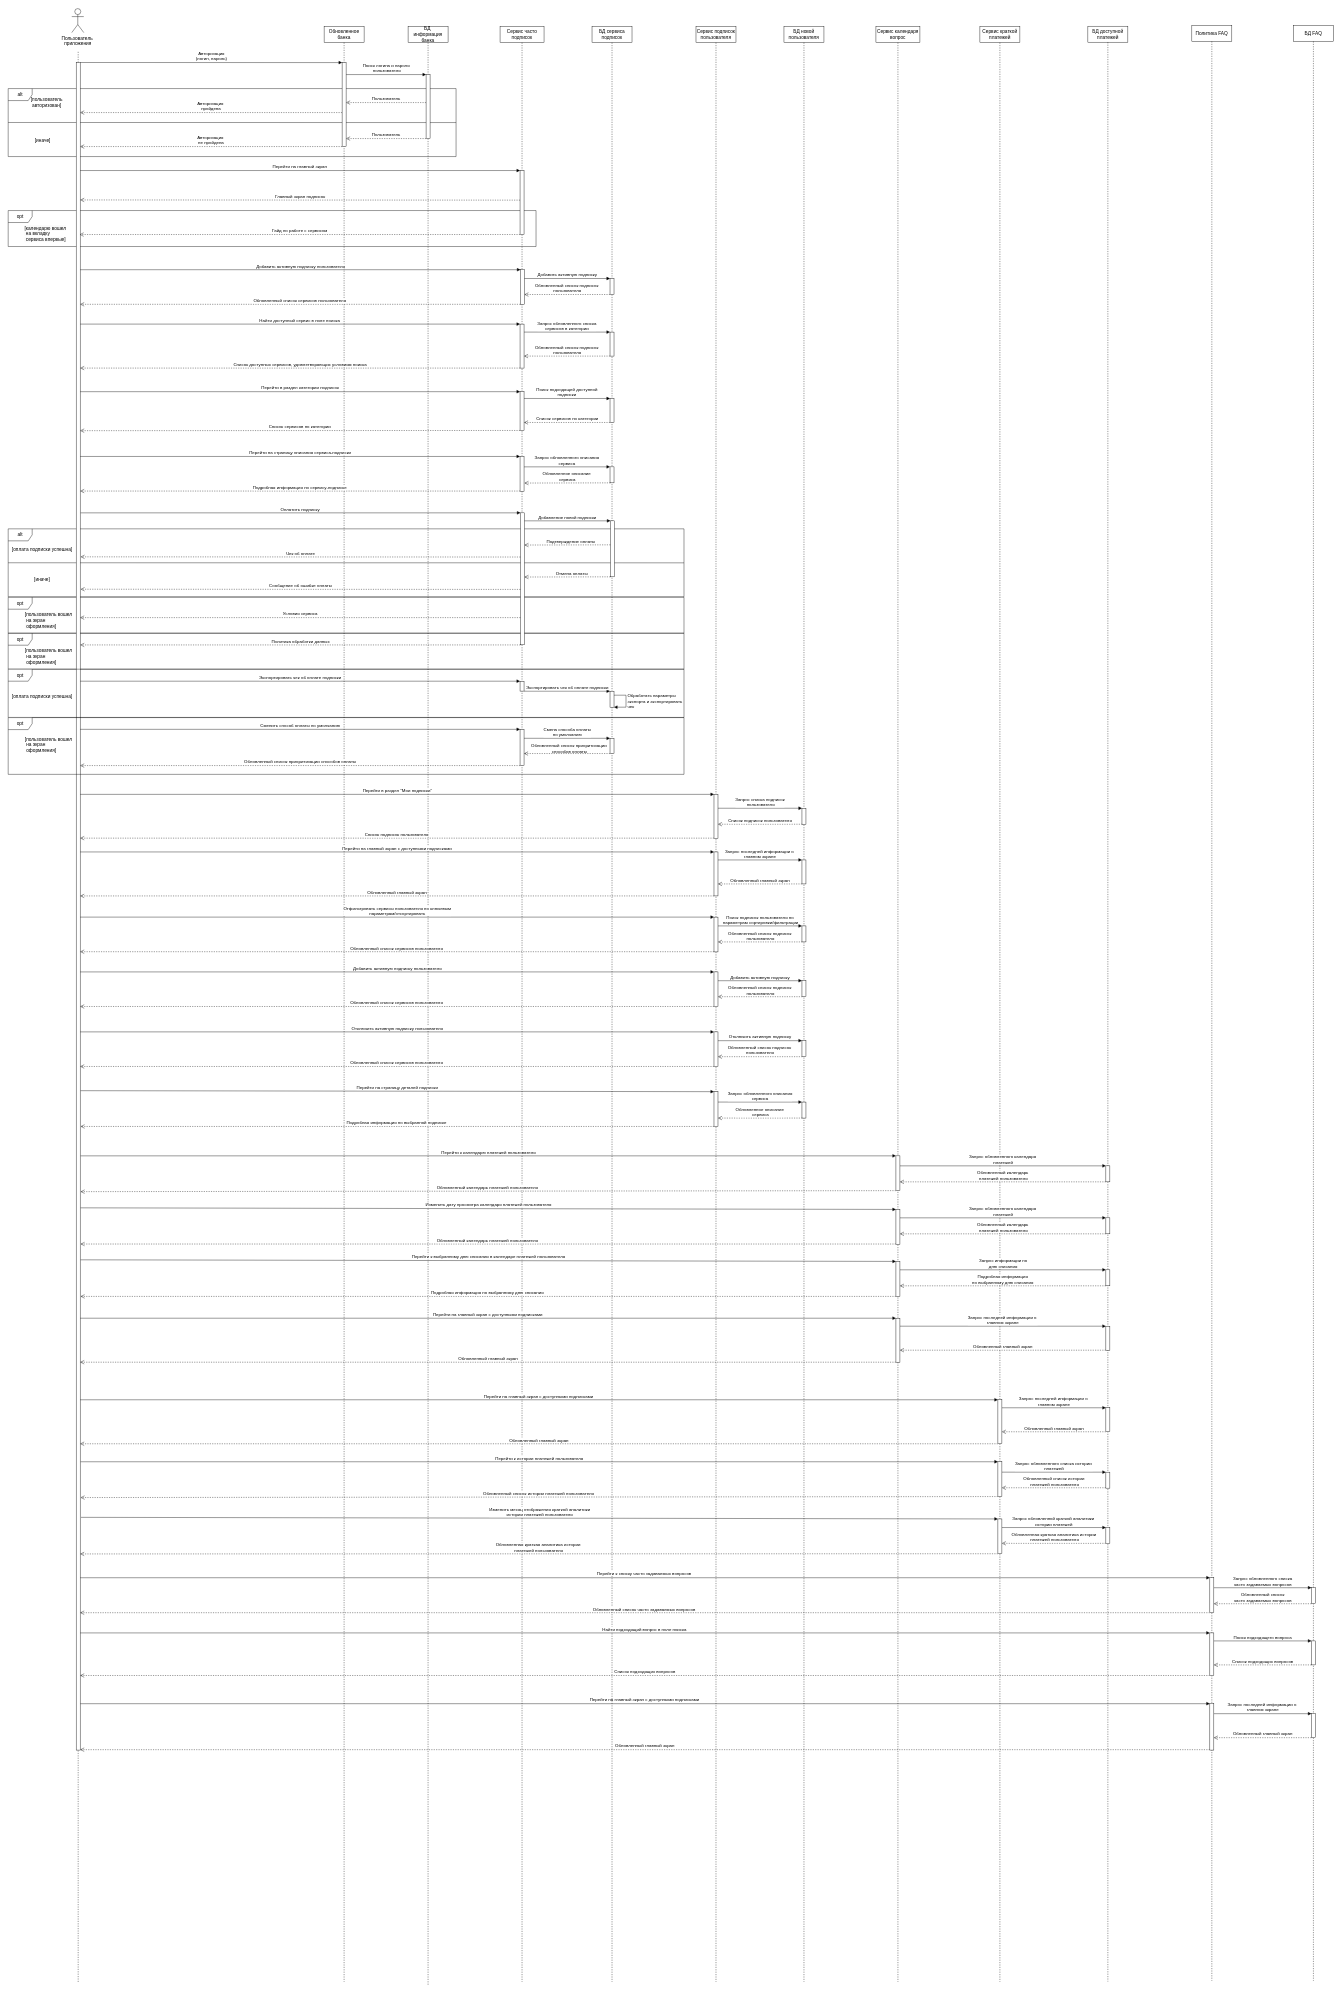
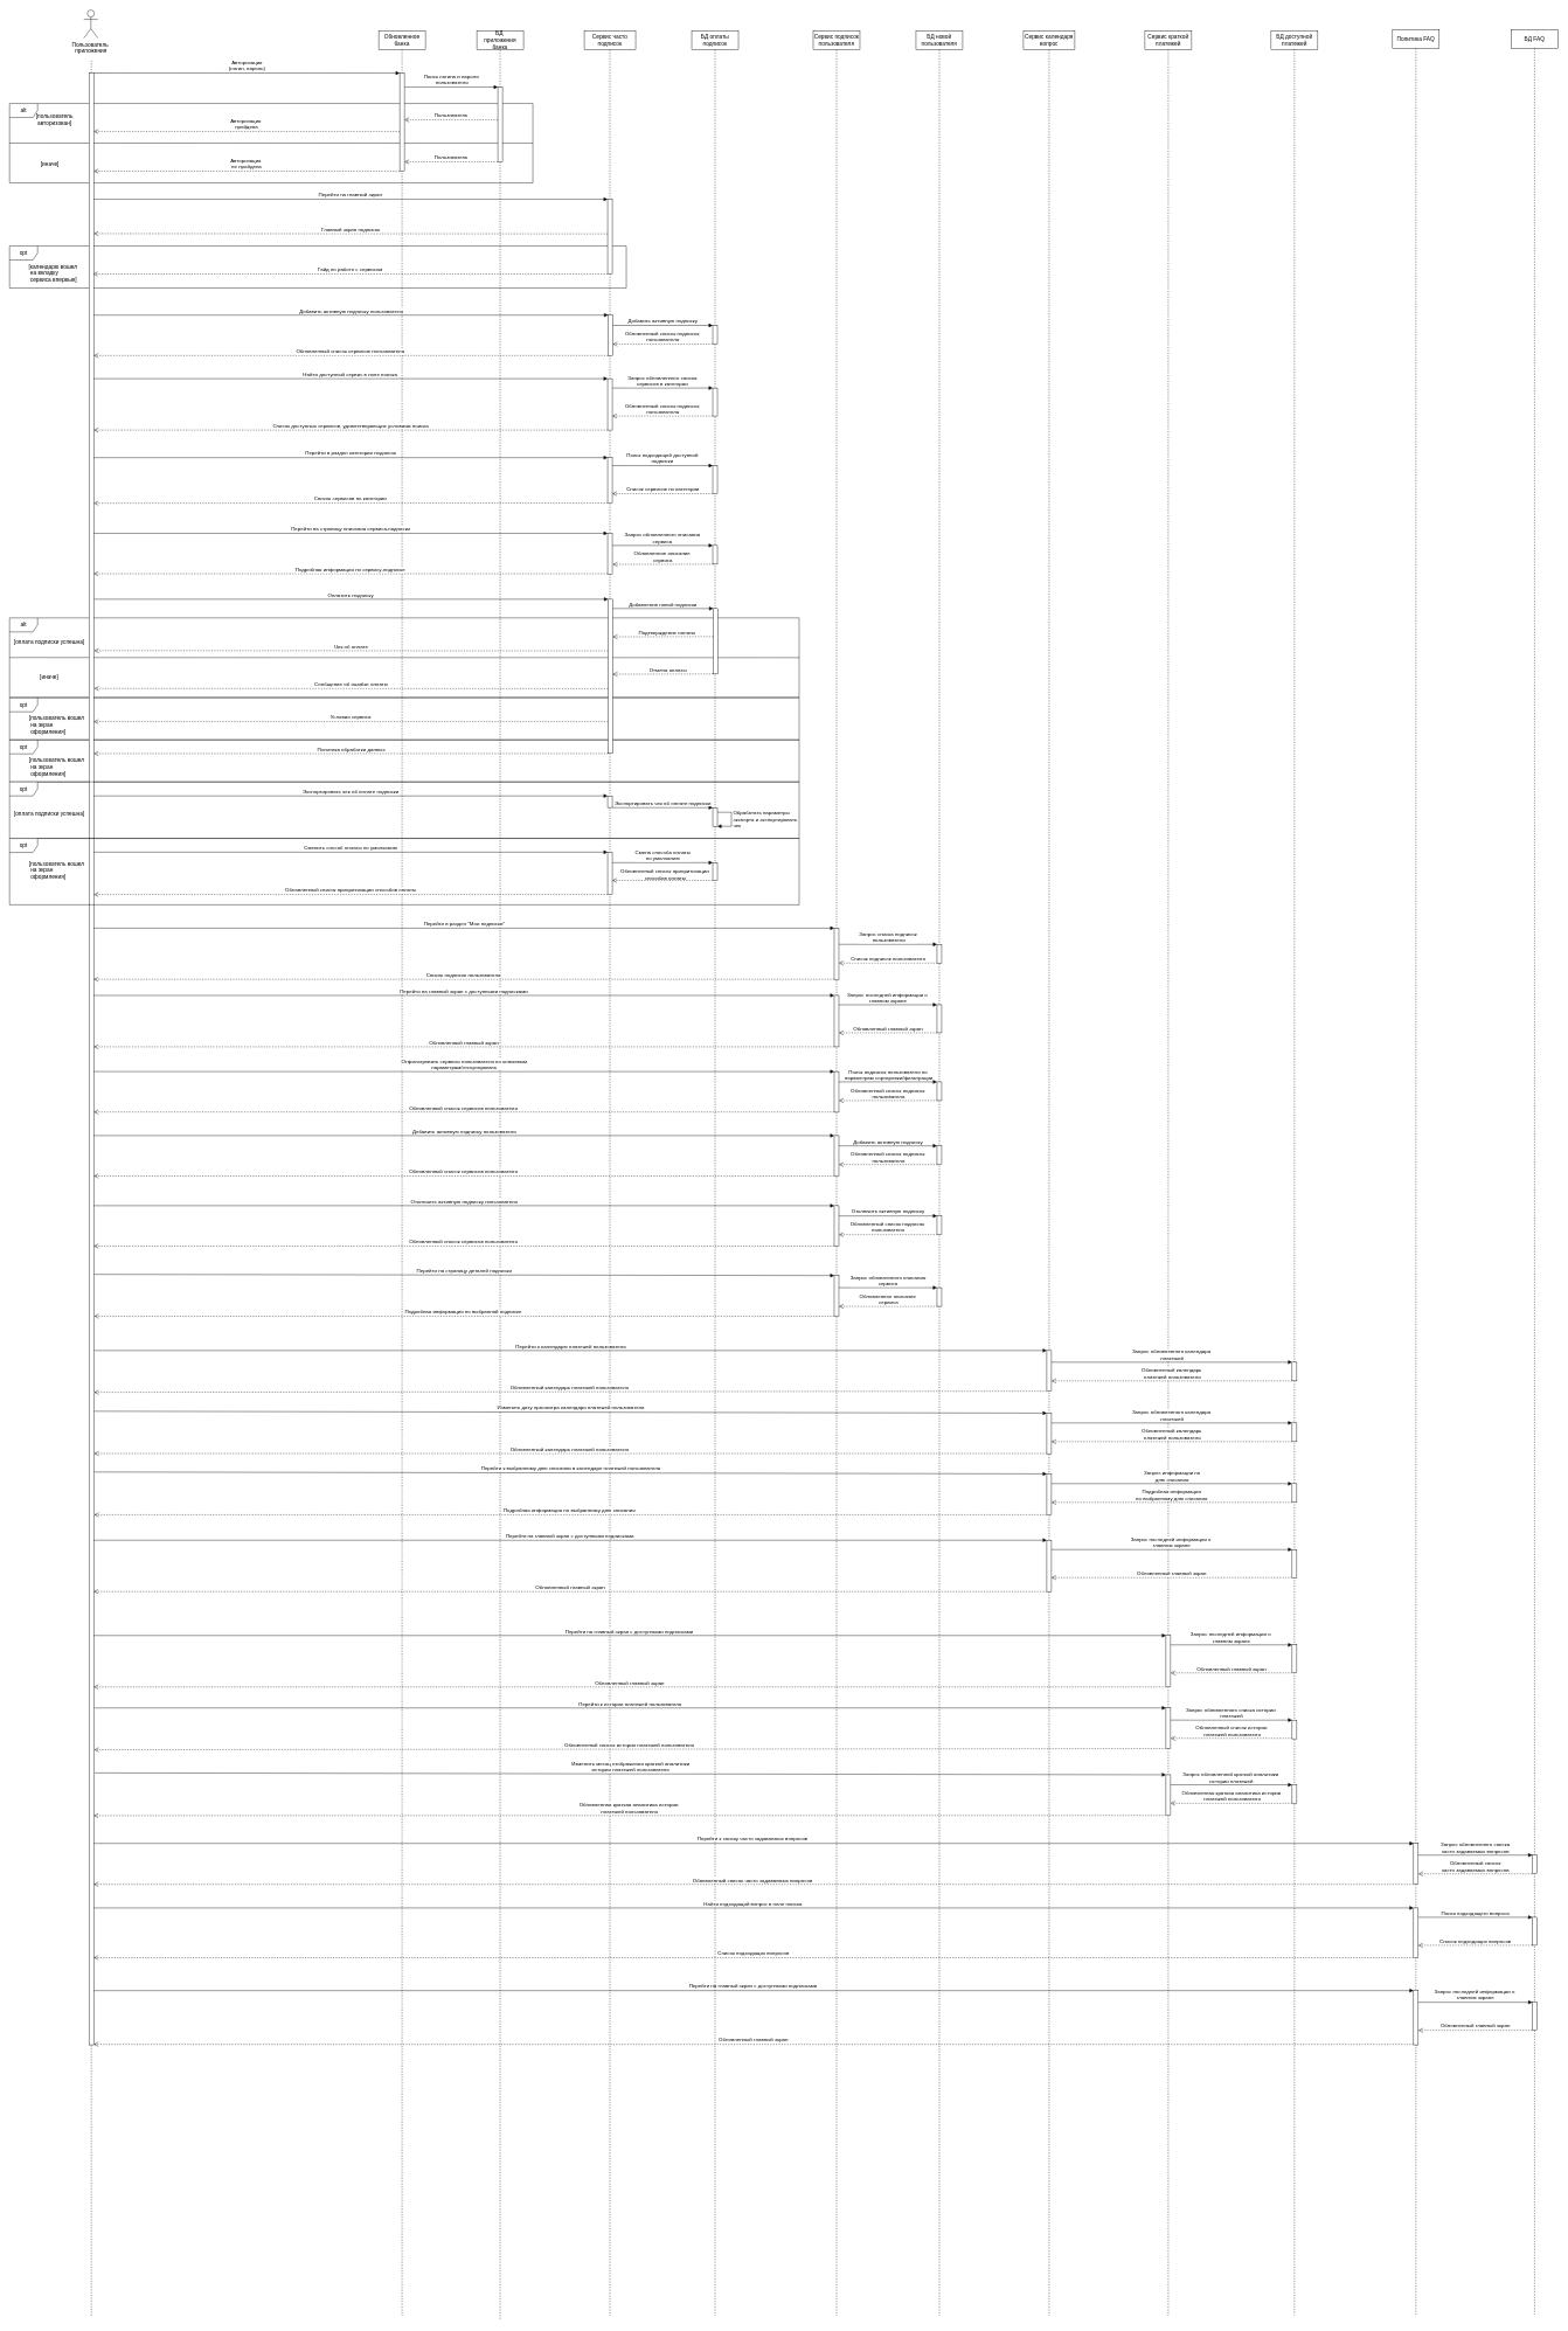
- <mxCell id="46" value="БД&amp;nbsp;&lt;br&gt;информация банка" style="shape=umlLifeline;perimeter=lifelinePerimeter;whiteSpace=wrap;html=1;container=0;dropTarget=0;collapsible=0;recursiveResize=0;outlineConnect=0;portConstraint=eastwest;newEdgeStyle={&quot;edgeStyle&quot;:&quot;elbowEdgeStyle&quot;,&quot;elbow&quot;:&quot;vertical&quot;,&quot;curved&quot;:0,&quot;rounded&quot;:0};movable=1;resizable=1;rotatable=1;deletable=1;editable=1;locked=0;connectable=1;" vertex="1" parent="1"><mxGeometry x="1020" y="65" width="100" height="4900" as="geometry" /></mxCell>
+ <mxCell id="46" value="БД&amp;nbsp;&lt;br&gt;приложения банка" style="shape=umlLifeline;perimeter=lifelinePerimeter;whiteSpace=wrap;html=1;container=0;dropTarget=0;collapsible=0;recursiveResize=0;outlineConnect=0;portConstraint=eastwest;newEdgeStyle={&quot;edgeStyle&quot;:&quot;elbowEdgeStyle&quot;,&quot;elbow&quot;:&quot;vertical&quot;,&quot;curved&quot;:0,&quot;rounded&quot;:0};movable=1;resizable=1;rotatable=1;deletable=1;editable=1;locked=0;connectable=1;" vertex="1" parent="1"><mxGeometry x="1020" y="65" width="100" height="4900" as="geometry" /></mxCell>
- <mxCell id="47" value="БД сервиса подписок" style="shape=umlLifeline;perimeter=lifelinePerimeter;whiteSpace=wrap;html=1;container=0;dropTarget=0;collapsible=0;recursiveResize=0;outlineConnect=0;portConstraint=eastwest;newEdgeStyle={&quot;edgeStyle&quot;:&quot;elbowEdgeStyle&quot;,&quot;elbow&quot;:&quot;vertical&quot;,&quot;curved&quot;:0,&quot;rounded&quot;:0};movable=1;resizable=1;rotatable=1;deletable=1;editable=1;locked=0;connectable=1;" vertex="1" parent="1"><mxGeometry x="1480" y="65" width="100" height="4890" as="geometry" /></mxCell>
+ <mxCell id="47" value="БД оплаты подписок" style="shape=umlLifeline;perimeter=lifelinePerimeter;whiteSpace=wrap;html=1;container=0;dropTarget=0;collapsible=0;recursiveResize=0;outlineConnect=0;portConstraint=eastwest;newEdgeStyle={&quot;edgeStyle&quot;:&quot;elbowEdgeStyle&quot;,&quot;elbow&quot;:&quot;vertical&quot;,&quot;curved&quot;:0,&quot;rounded&quot;:0};movable=1;resizable=1;rotatable=1;deletable=1;editable=1;locked=0;connectable=1;" vertex="1" parent="1"><mxGeometry x="1480" y="65" width="100" height="4890" as="geometry" /></mxCell>
